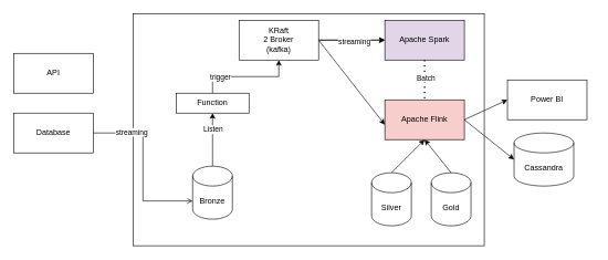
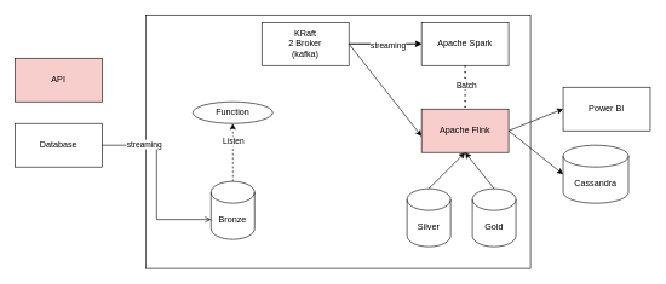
- <mxCell id="17" value="Apache Spark" style="whiteSpace=wrap;html=1;fillColor=#e1d5e7;" vertex="1" parent="1"><mxGeometry x="580" y="30" width="120" height="60" as="geometry" /></mxCell>
+ <mxCell id="17" value="Apache Spark" style="whiteSpace=wrap;html=1;" vertex="1" parent="1"><mxGeometry x="580" y="30" width="120" height="60" as="geometry" /></mxCell>
- <mxCell id="3" value="API" style="rounded=0;whiteSpace=wrap;html=1;" vertex="1" parent="1"><mxGeometry x="20" y="80" width="120" height="60" as="geometry" /></mxCell>
+ <mxCell id="3" value="API" style="rounded=0;whiteSpace=wrap;html=1;fillColor=#f8cecc;" vertex="1" parent="1"><mxGeometry x="20" y="80" width="120" height="60" as="geometry" /></mxCell>
- <mxCell id="10" value="" style="edgeStyle=orthogonalEdgeStyle;rounded=0;orthogonalLoop=1;jettySize=auto;html=1;" edge="1" parent="1" source="12" target="16"><mxGeometry relative="1" as="geometry" /></mxCell>
- <mxCell id="11" value="trigger" style="edgeLabel;html=1;align=center;verticalAlign=middle;resizable=0;points=[];" vertex="1" connectable="0" parent="10"><mxGeometry x="-0.523" relative="1" as="geometry"><mxPoint as="offset" /></mxGeometry></mxCell>
- <mxCell id="27" value="Power BI" style="rounded=0;whiteSpace=wrap;html=1;" vertex="1" parent="1"><mxGeometry x="765" y="120" width="120" height="60" as="geometry" /></mxCell>
+ <mxCell id="27" value="Power BI" style="rounded=0;whiteSpace=wrap;html=1;" vertex="1" parent="1"><mxGeometry x="775" y="120" width="120" height="60" as="geometry" /></mxCell>
- <mxCell id="12" value="Function" style="whiteSpace=wrap;html=1;" vertex="1" parent="1"><mxGeometry x="265" y="140" width="110" height="30" as="geometry" /></mxCell>
+ <mxCell id="12" value="Function" style="ellipse;whiteSpace=wrap;html=1;" vertex="1" parent="1"><mxGeometry x="265" y="140" width="110" height="30" as="geometry" /></mxCell>
- <mxCell id="5" value="" style="edgeStyle=orthogonalEdgeStyle;rounded=0;orthogonalLoop=1;jettySize=auto;html=1;" edge="1" parent="1" source="7" target="12"><mxGeometry relative="1" as="geometry" /></mxCell>
+ <mxCell id="5" value="" style="edgeStyle=orthogonalEdgeStyle;rounded=0;orthogonalLoop=1;jettySize=auto;html=1;dashed=1;" edge="1" parent="1" source="7" target="12"><mxGeometry relative="1" as="geometry" /></mxCell>
